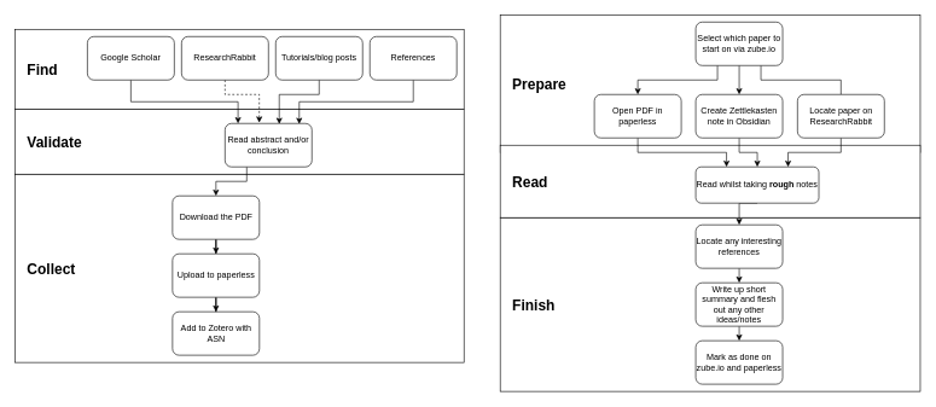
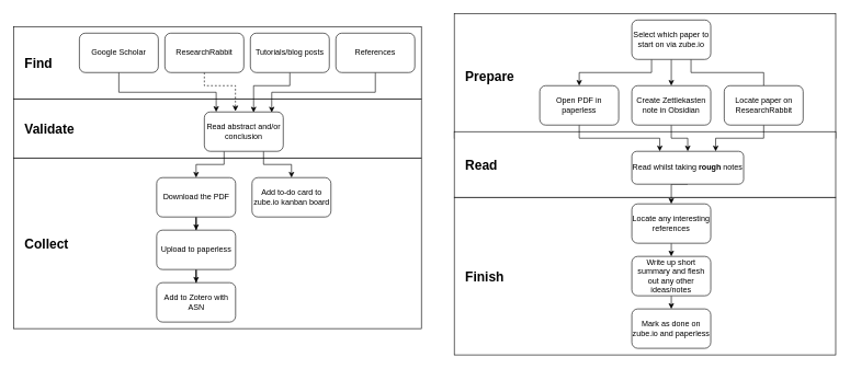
+ <mxCell id="17" style="edgeStyle=orthogonalEdgeStyle;rounded=0;orthogonalLoop=1;jettySize=auto;html=1;exitX=0.75;exitY=1;exitDx=0;exitDy=0;entryX=0.5;entryY=0;entryDx=0;entryDy=0;" edge="1" parent="1" source="18" target="22"><mxGeometry relative="1" as="geometry" /></mxCell>
+ <mxCell id="22" value="Add to-do card to zube.io kanban board" style="rounded=1;whiteSpace=wrap;html=1;" vertex="1" parent="1"><mxGeometry x="382.5" y="270" width="120" height="60" as="geometry" /></mxCell>
